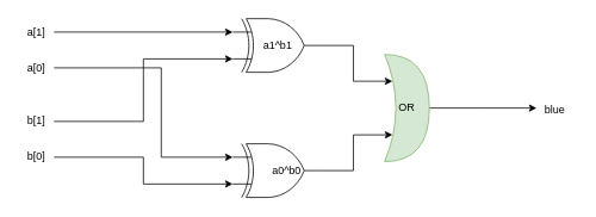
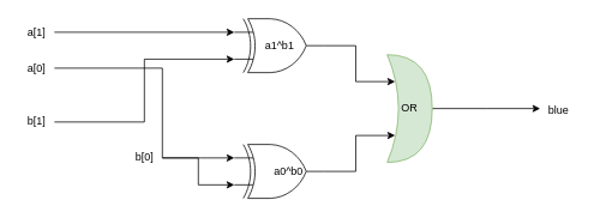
- <mxCell id="7" value="b[0]" style="text;html=1;align=center;verticalAlign=middle;resizable=0;points=[];autosize=1;strokeColor=none;fillColor=none;" vertex="1" parent="1"><mxGeometry x="20" y="160" width="40" height="30" as="geometry" /></mxCell>
+ <mxCell id="7" value="b[0]" style="text;html=1;align=center;verticalAlign=middle;resizable=0;points=[];autosize=1;strokeColor=none;fillColor=none;" vertex="1" parent="1"><mxGeometry x="140" y="160" width="40" height="30" as="geometry" /></mxCell>
